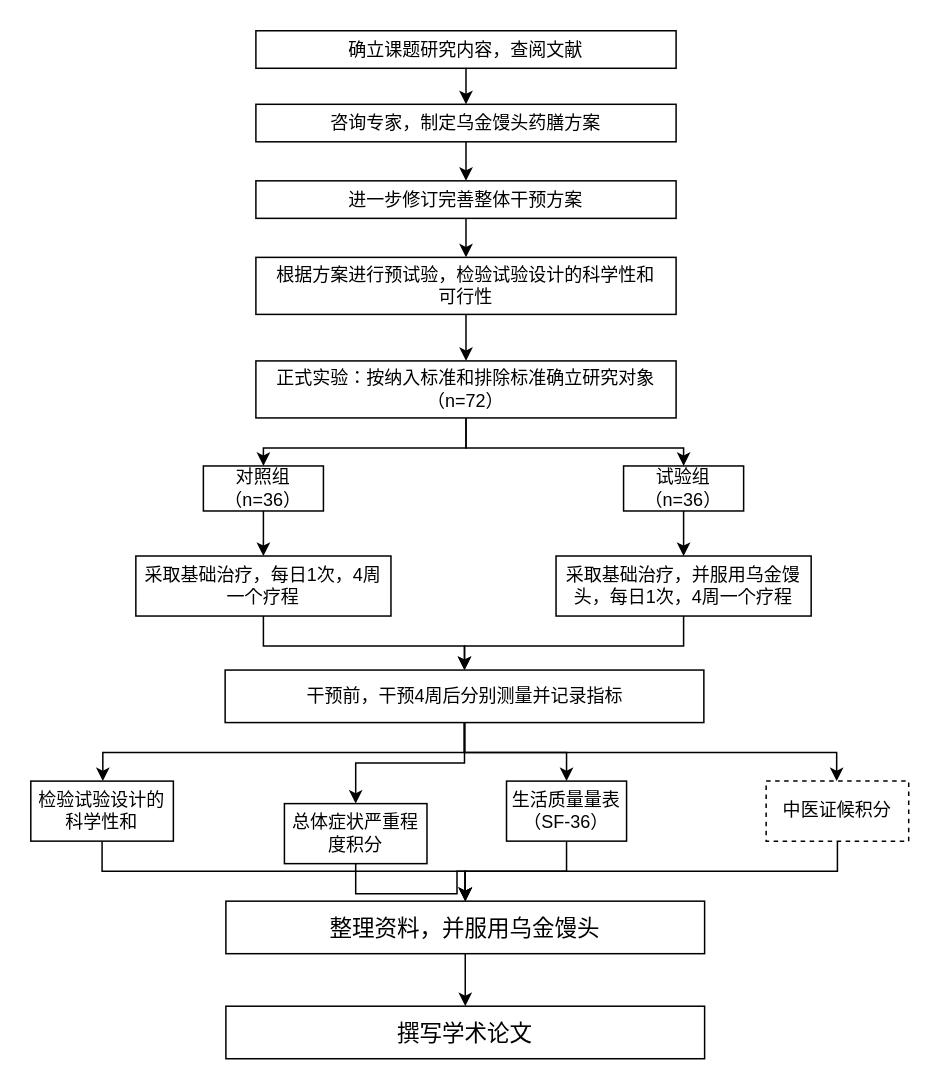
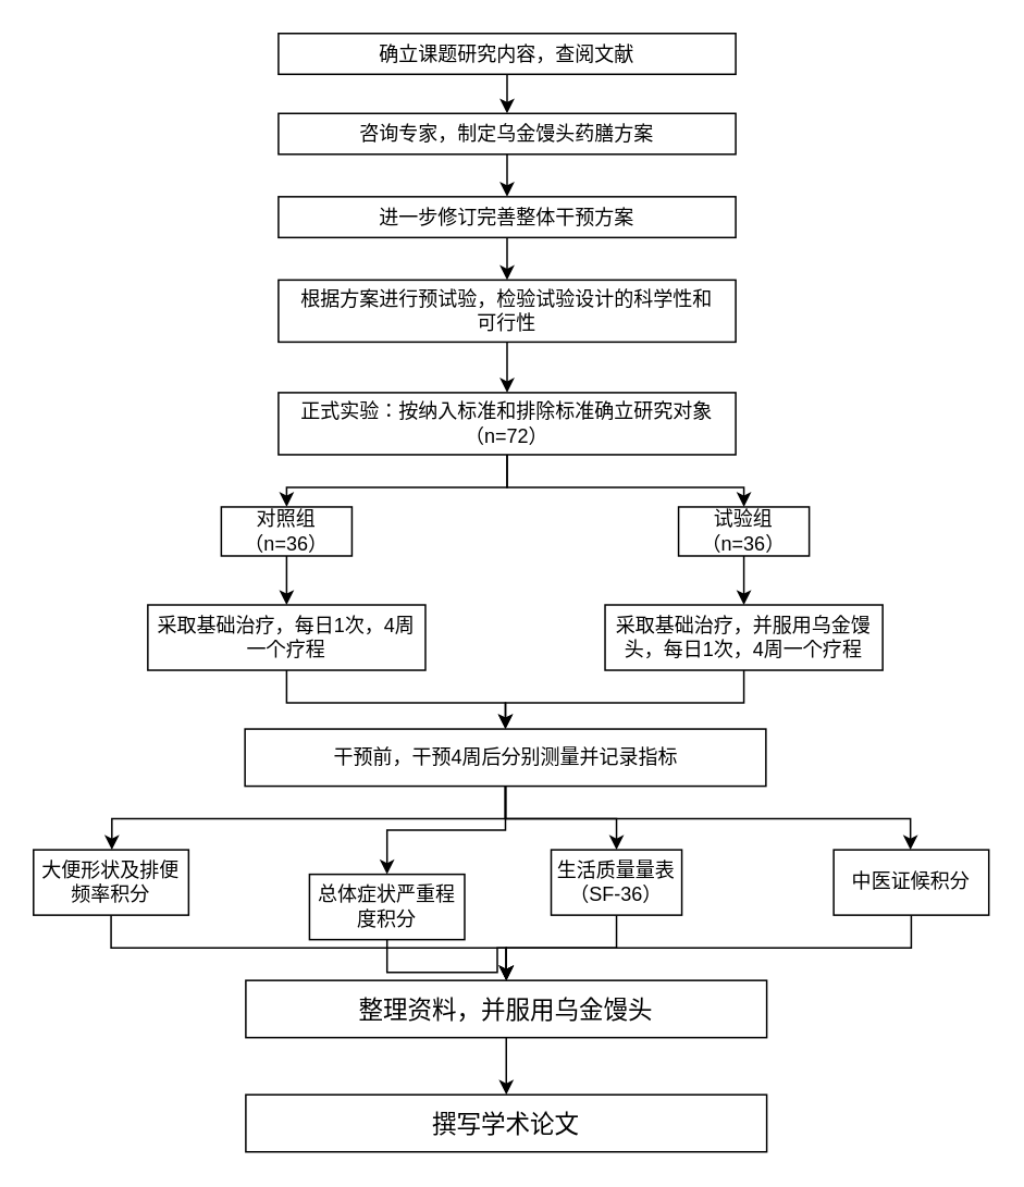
- <mxCell id="27" value="检验试验设计的科学性和" style="rounded=0;whiteSpace=wrap;html=1;" vertex="1" parent="1"><mxGeometry x="20" y="520" width="95" height="40" as="geometry" /></mxCell>
+ <mxCell id="27" value="大便形状及排便频率积分" style="rounded=0;whiteSpace=wrap;html=1;" vertex="1" parent="1"><mxGeometry x="20" y="520" width="95" height="40" as="geometry" /></mxCell>
- <mxCell id="33" value="中医证候积分" style="rounded=0;whiteSpace=wrap;html=1;dashed=1;" vertex="1" parent="1"><mxGeometry x="510" y="520" width="95" height="40" as="geometry" /></mxCell>
+ <mxCell id="33" value="中医证候积分" style="rounded=0;whiteSpace=wrap;html=1;" vertex="1" parent="1"><mxGeometry x="510" y="520" width="95" height="40" as="geometry" /></mxCell>
